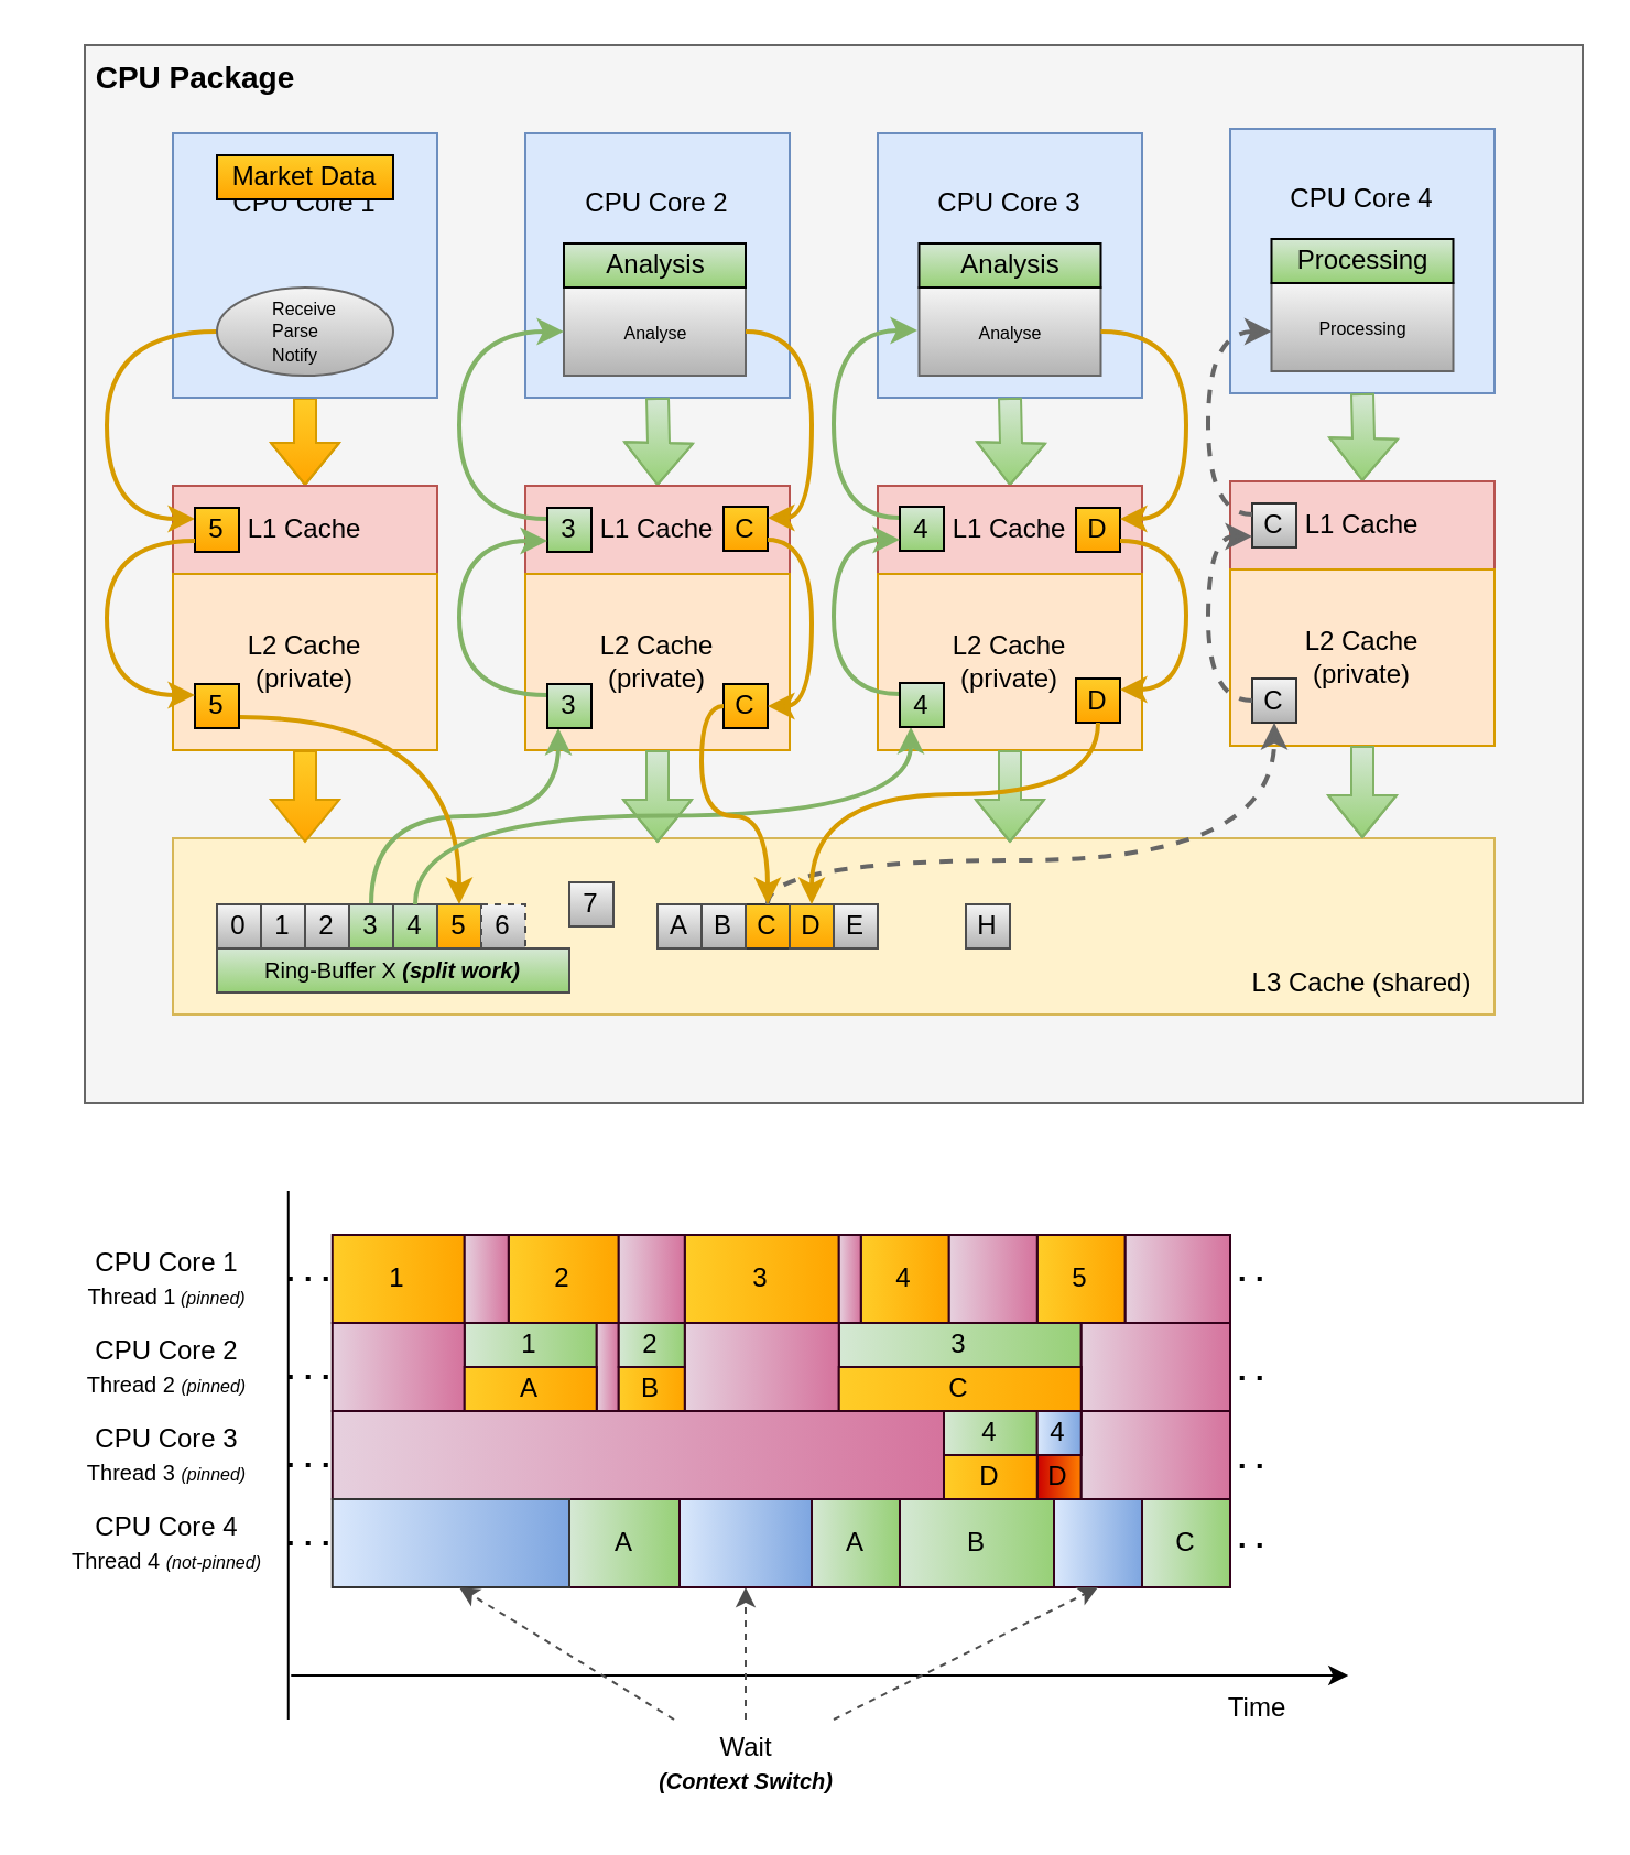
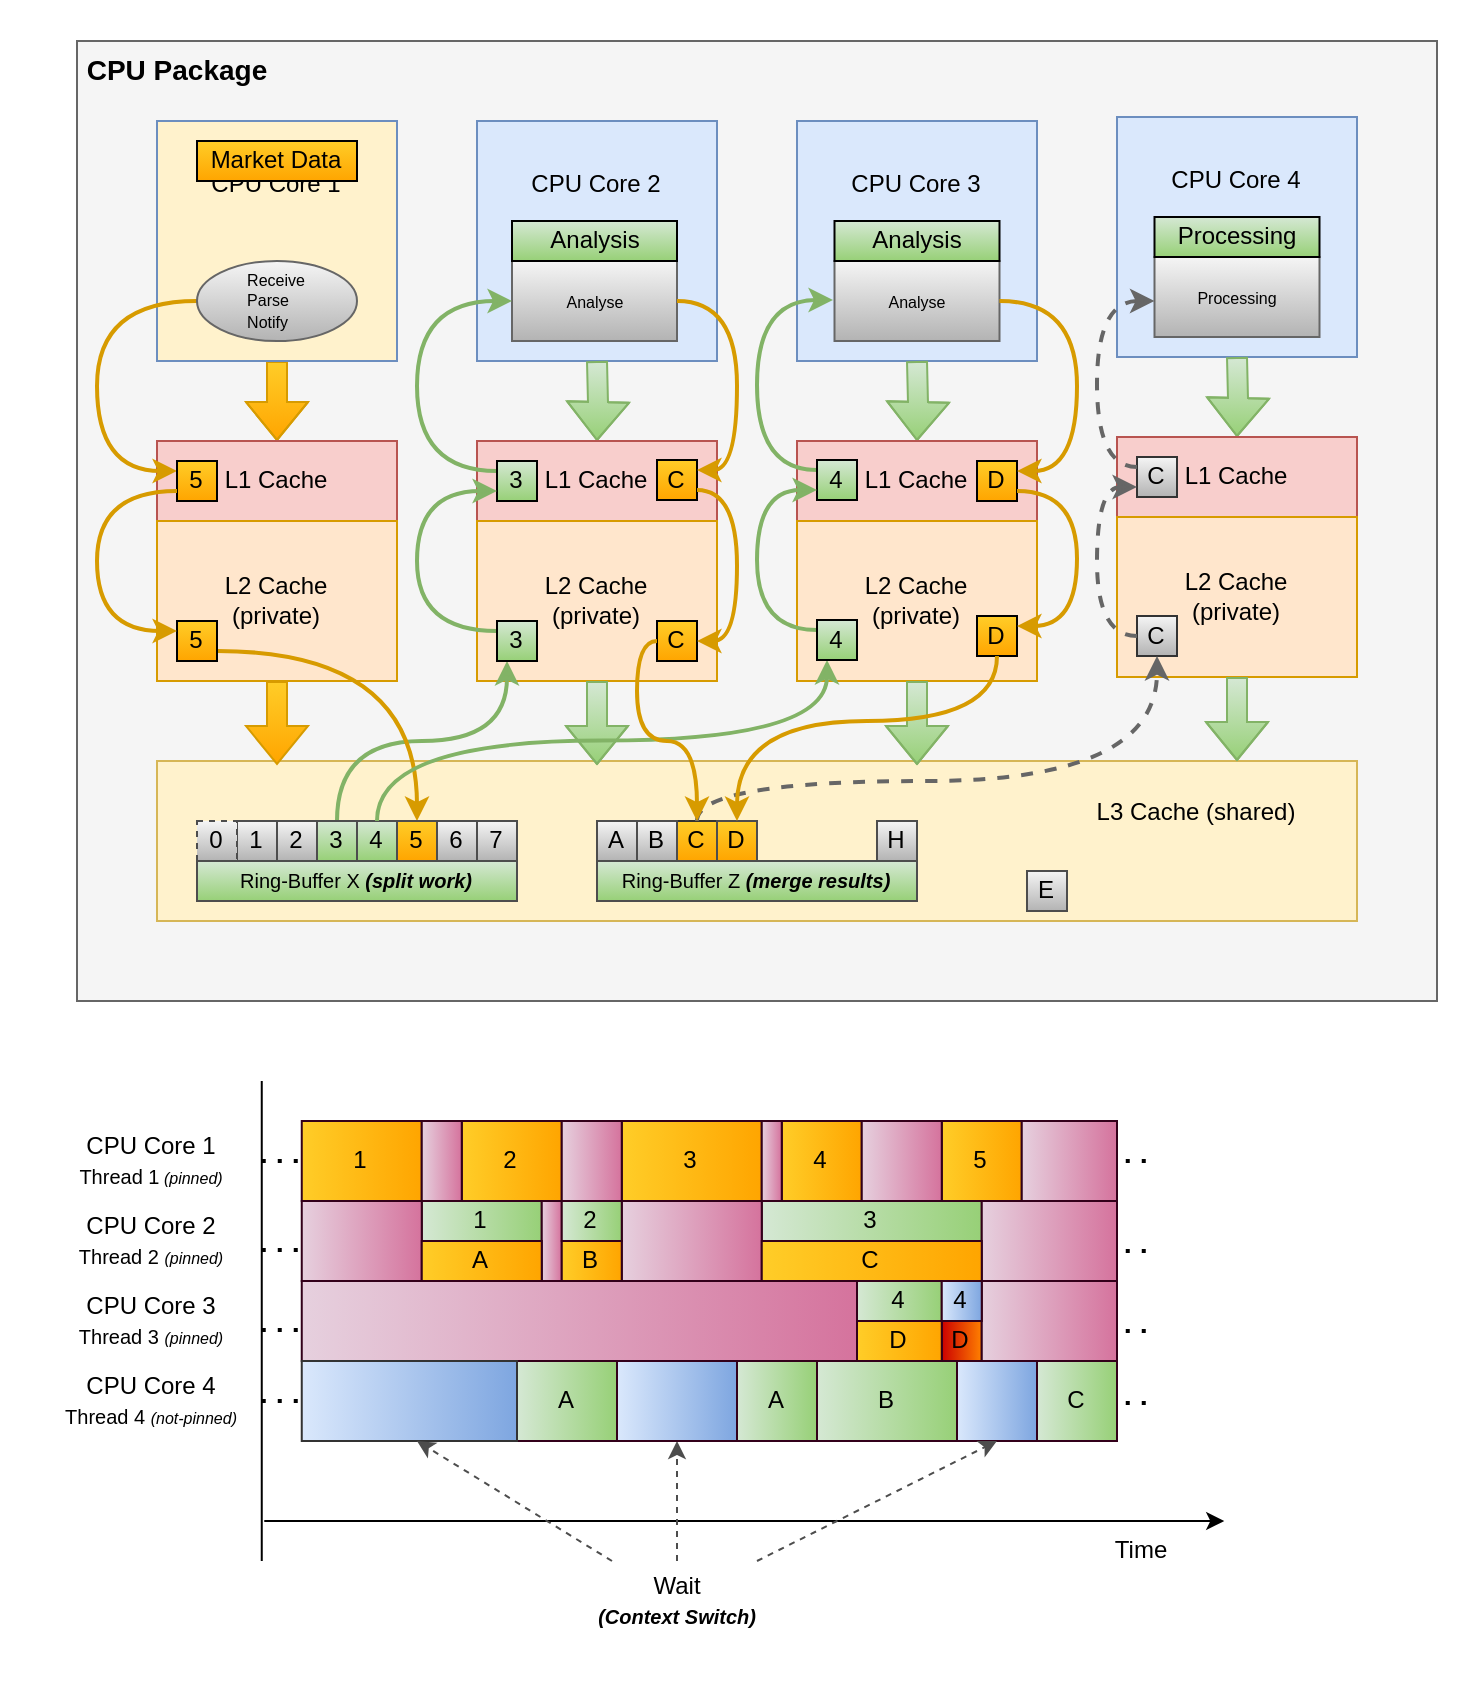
- <mxCell id="6" value="CPU Core 1&lt;div&gt;&lt;br&gt;&lt;/div&gt;&lt;div&gt;&lt;br&gt;&lt;/div&gt;&lt;div&gt;&lt;br&gt;&lt;/div&gt;&lt;div&gt;&lt;br&gt;&lt;/div&gt;" style="rounded=0;whiteSpace=wrap;html=1;fillColor=#dae8fc;strokeColor=#6c8ebf;" parent="1" vertex="1"><mxGeometry x="78" y="60" width="120" height="120" as="geometry" /></mxCell>
+ <mxCell id="6" value="CPU Core 1&lt;div&gt;&lt;br&gt;&lt;/div&gt;&lt;div&gt;&lt;br&gt;&lt;/div&gt;&lt;div&gt;&lt;br&gt;&lt;/div&gt;&lt;div&gt;&lt;br&gt;&lt;/div&gt;" style="rounded=0;whiteSpace=wrap;html=1;fillColor=#fff2cc;strokeColor=#6c8ebf;" parent="1" vertex="1"><mxGeometry x="78" y="60" width="120" height="120" as="geometry" /></mxCell>
- <mxCell id="42" value="7" style="rounded=0;whiteSpace=wrap;html=1;fillColor=#f5f5f5;gradientColor=#b3b3b3;strokeColor=#4D4D4D;" parent="1" vertex="1"><mxGeometry x="258" y="400" width="20" height="20" as="geometry" /></mxCell>
+ <mxCell id="42" value="7" style="rounded=0;whiteSpace=wrap;html=1;fillColor=#f5f5f5;gradientColor=#b3b3b3;strokeColor=#4D4D4D;" parent="1" vertex="1"><mxGeometry x="238" y="410" width="20" height="20" as="geometry" /></mxCell>
- <mxCell id="43" value="0" style="rounded=0;whiteSpace=wrap;html=1;fillColor=#f5f5f5;gradientColor=#b3b3b3;strokeColor=#4D4D4D;" parent="1" vertex="1"><mxGeometry x="98" y="410" width="20" height="20" as="geometry" /></mxCell>
+ <mxCell id="43" value="0" style="rounded=0;whiteSpace=wrap;html=1;fillColor=#f5f5f5;gradientColor=#b3b3b3;strokeColor=#4D4D4D;dashed=1;" parent="1" vertex="1"><mxGeometry x="98" y="410" width="20" height="20" as="geometry" /></mxCell>
- <mxCell id="41" value="6" style="rounded=0;whiteSpace=wrap;html=1;fillColor=#f5f5f5;gradientColor=#b3b3b3;strokeColor=#4D4D4D;dashed=1;" parent="1" vertex="1"><mxGeometry x="218" y="410" width="20" height="20" as="geometry" /></mxCell>
+ <mxCell id="41" value="6" style="rounded=0;whiteSpace=wrap;html=1;fillColor=#f5f5f5;gradientColor=#b3b3b3;strokeColor=#4D4D4D;" parent="1" vertex="1"><mxGeometry x="218" y="410" width="20" height="20" as="geometry" /></mxCell>
- <mxCell id="88" value="E" style="rounded=0;whiteSpace=wrap;html=1;fillColor=#f5f5f5;gradientColor=#b3b3b3;strokeColor=#4D4D4D;" parent="1" vertex="1"><mxGeometry x="378" y="410" width="20" height="20" as="geometry" /></mxCell>
+ <mxCell id="88" value="E" style="rounded=0;whiteSpace=wrap;html=1;fillColor=#f5f5f5;gradientColor=#b3b3b3;strokeColor=#4D4D4D;" parent="1" vertex="1"><mxGeometry x="513" y="435" width="20" height="20" as="geometry" /></mxCell>
+ <mxCell id="94" value="&lt;font style=&quot;font-size: 10px;&quot;&gt;Ring-Buffer Z &lt;b&gt;&lt;i&gt;(merge results)&lt;/i&gt;&lt;/b&gt;&lt;/font&gt;" style="rounded=0;whiteSpace=wrap;html=1;fillColor=#d5e8d4;gradientColor=#97d077;strokeColor=#4D4D4D;" parent="1" vertex="1"><mxGeometry x="298" y="430" width="160" height="20" as="geometry" /></mxCell>
- <mxCell id="87" value="L3 Cache (shared)" style="text;align=center;verticalAlign=middle;resizable=0;points=[];autosize=1;strokeColor=none;fillColor=none;" parent="1" vertex="1"><mxGeometry x="558" y="430" width="120" height="30" as="geometry" /></mxCell>
+ <mxCell id="87" value="L3 Cache (shared)" style="text;align=center;verticalAlign=middle;resizable=0;points=[];autosize=1;strokeColor=none;fillColor=none;" parent="1" vertex="1"><mxGeometry x="538" y="390" width="120" height="30" as="geometry" /></mxCell>
